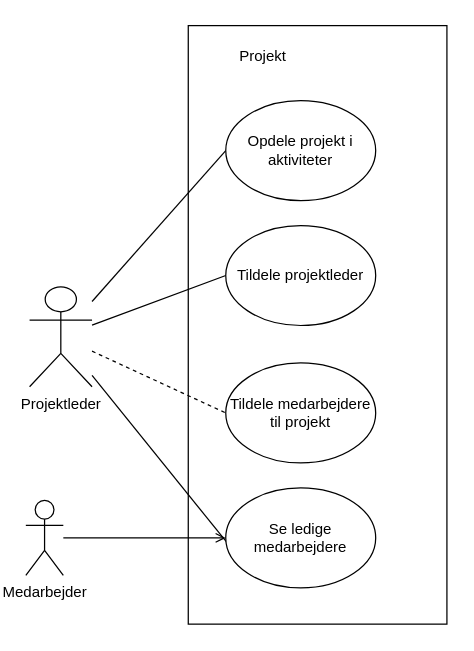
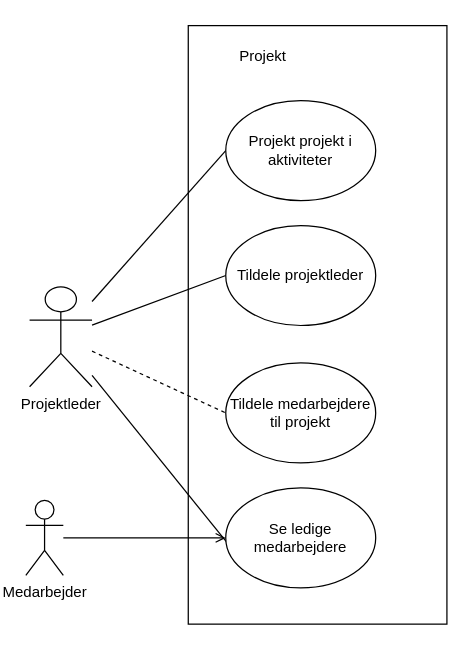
- <mxCell id="11" value="Opdele projekt i aktiviteter" style="ellipse;whiteSpace=wrap;html=1;" parent="1" vertex="1"><mxGeometry x="180" y="80" width="120" height="80" as="geometry" /></mxCell>
+ <mxCell id="11" value="Projekt projekt i aktiviteter" style="ellipse;whiteSpace=wrap;html=1;" parent="1" vertex="1"><mxGeometry x="180" y="80" width="120" height="80" as="geometry" /></mxCell>
